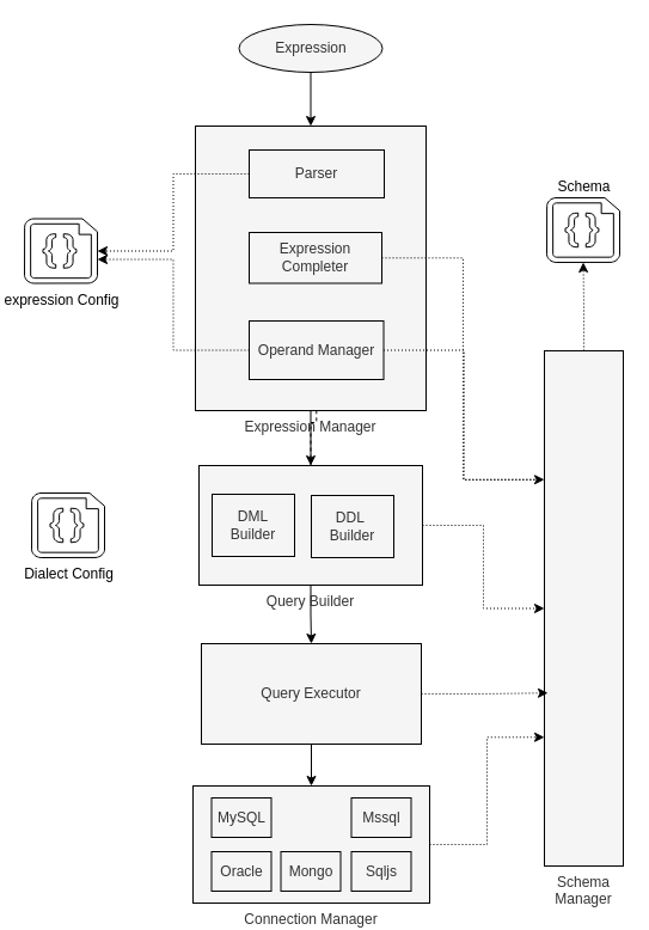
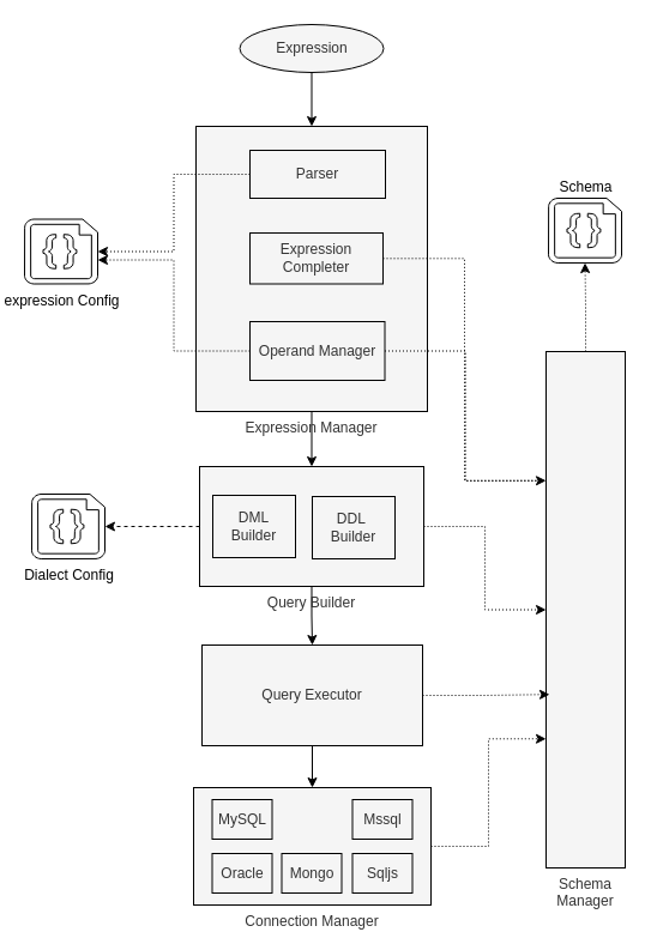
- <mxCell id="3" style="edgeStyle=orthogonalEdgeStyle;rounded=0;orthogonalLoop=1;jettySize=auto;html=1;dashed=1;fontColor=#000000;strokeColor=#080808;" parent="1" source="5" target="33" edge="1"><mxGeometry relative="1" as="geometry" /></mxCell>
+ <mxCell id="3" style="edgeStyle=orthogonalEdgeStyle;rounded=0;orthogonalLoop=1;jettySize=auto;html=1;entryX=1;entryY=0.5;entryDx=0;entryDy=0;entryPerimeter=0;dashed=1;fontColor=#000000;strokeColor=#080808;" parent="1" source="5" target="16" edge="1"><mxGeometry relative="1" as="geometry" /></mxCell>
